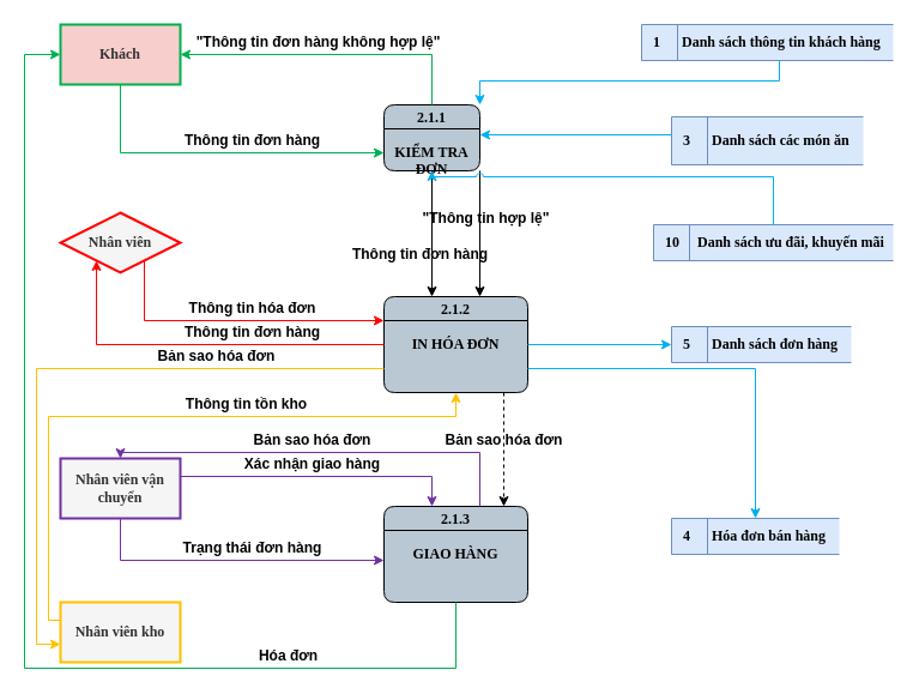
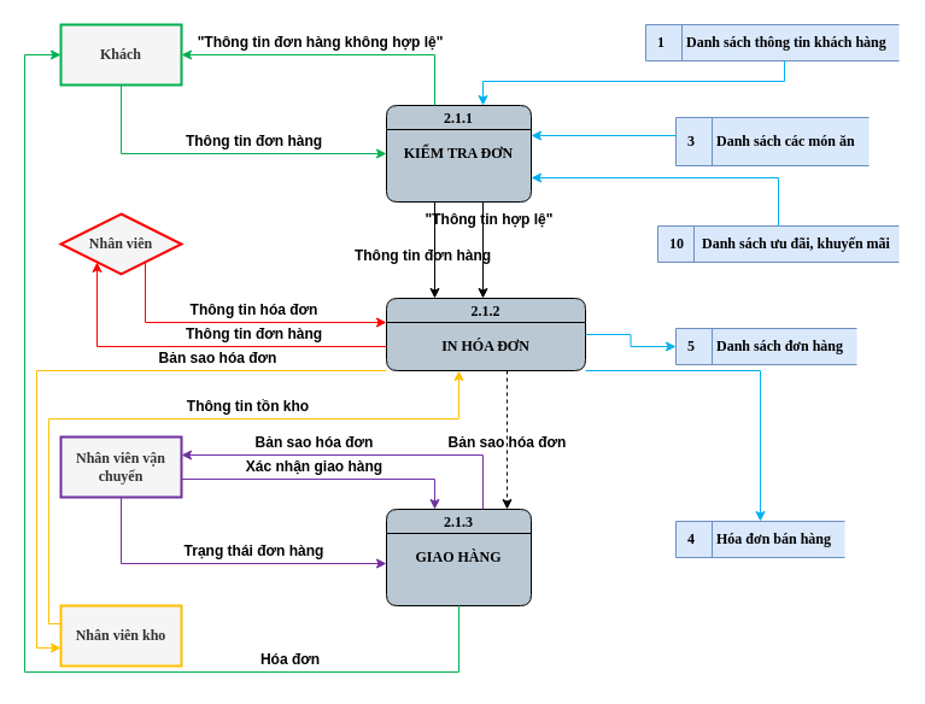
- <mxCell id="17" value="Khách" style="html=1;dashed=0;whiteSpace=wrap;fontStyle=1;fillColor=#f8cecc;fontColor=#333333;strokeColor=#00B050;strokeWidth=2;fontFamily=Times New Roman;fontSize=12;" parent="1" vertex="1"><mxGeometry x="50" y="20" width="100" height="50" as="geometry" /></mxCell>
+ <mxCell id="17" value="Khách" style="html=1;dashed=0;whiteSpace=wrap;fontStyle=1;fillColor=#f5f5f5;fontColor=#333333;strokeColor=#00B050;strokeWidth=2;fontFamily=Times New Roman;fontSize=12;" parent="1" vertex="1"><mxGeometry x="50" y="20" width="100" height="50" as="geometry" /></mxCell>
- <mxCell id="7" value="2.1.1&#10;&#10;KIỂM TRA ĐƠN" style="swimlane;fontStyle=1;childLayout=stackLayout;horizontal=1;startSize=20;fillColor=#bac8d3;horizontalStack=0;resizeParent=1;resizeParentMax=0;resizeLast=0;collapsible=0;marginBottom=0;swimlaneFillColor=#bac8d3;fontSize=12;whiteSpace=wrap;gradientColor=none;rounded=1;glass=0;verticalAlign=top;spacing=-1;fontFamily=Times New Roman;" parent="1" vertex="1"><mxGeometry x="320" y="87" width="80" height="55" as="geometry" /></mxCell>
+ <mxCell id="7" value="2.1.1&#10;&#10;KIỂM TRA ĐƠN" style="swimlane;fontStyle=1;childLayout=stackLayout;horizontal=1;startSize=20;fillColor=#bac8d3;horizontalStack=0;resizeParent=1;resizeParentMax=0;resizeLast=0;collapsible=0;marginBottom=0;swimlaneFillColor=#bac8d3;fontSize=12;whiteSpace=wrap;gradientColor=none;rounded=1;glass=0;verticalAlign=top;spacing=-1;fontFamily=Times New Roman;" parent="1" vertex="1"><mxGeometry x="320" y="87" width="120" height="80" as="geometry" /></mxCell>
- <mxCell id="9" value="2.1.2&#10;&#10;IN HÓA ĐƠN" style="swimlane;fontStyle=1;childLayout=stackLayout;horizontal=1;startSize=20;fillColor=#bac8d3;horizontalStack=0;resizeParent=1;resizeParentMax=0;resizeLast=0;collapsible=0;marginBottom=0;swimlaneFillColor=#bac8d3;fontSize=12;whiteSpace=wrap;gradientColor=none;rounded=1;glass=0;verticalAlign=top;spacing=-1;fontFamily=Times New Roman;" parent="1" vertex="1"><mxGeometry x="320" y="247" width="120" height="80" as="geometry" /></mxCell>
+ <mxCell id="9" value="2.1.2&#10;&#10;IN HÓA ĐƠN" style="swimlane;fontStyle=1;childLayout=stackLayout;horizontal=1;startSize=20;fillColor=#bac8d3;horizontalStack=0;resizeParent=1;resizeParentMax=0;resizeLast=0;collapsible=0;marginBottom=0;swimlaneFillColor=#bac8d3;fontSize=12;whiteSpace=wrap;gradientColor=none;rounded=1;glass=0;verticalAlign=top;spacing=-1;fontFamily=Times New Roman;" parent="1" vertex="1"><mxGeometry x="320" y="247" width="165" height="60" as="geometry" /></mxCell>
- <mxCell id="2" value="Nhân viên vận chuyển" style="html=1;dashed=0;whiteSpace=wrap;fontStyle=1;fillColor=#f5f5f5;fontColor=#333333;strokeColor=#7030A0;strokeWidth=2;fontFamily=Times New Roman;fontSize=12;" parent="1" vertex="1"><mxGeometry x="50" y="382" width="100" height="50" as="geometry" /></mxCell>
+ <mxCell id="2" value="Nhân viên vận chuyển" style="html=1;dashed=0;whiteSpace=wrap;fontStyle=1;fillColor=#f5f5f5;fontColor=#333333;strokeColor=#7030A0;strokeWidth=2;fontFamily=Times New Roman;fontSize=12;" parent="1" vertex="1"><mxGeometry x="50" y="362" width="100" height="50" as="geometry" /></mxCell>
